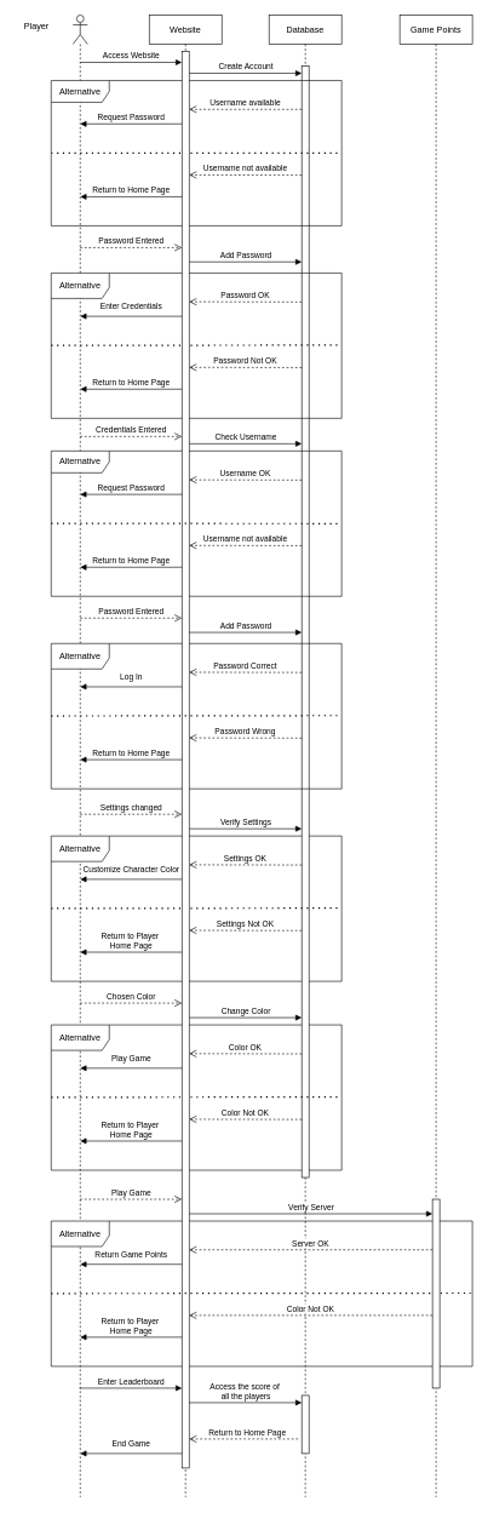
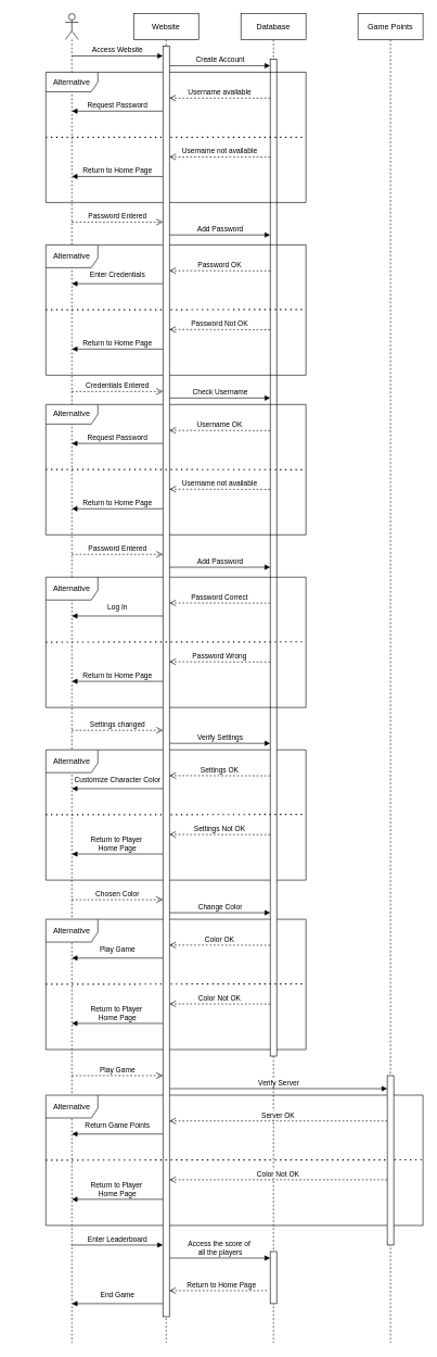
- <mxCell id="66" value="Player" style="text;html=1;align=center;verticalAlign=middle;whiteSpace=wrap;rounded=0;" parent="1" vertex="1"><mxGeometry x="20" y="20" width="60" height="30" as="geometry" /></mxCell>
